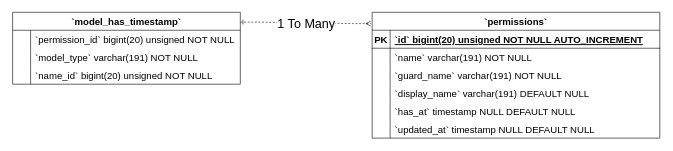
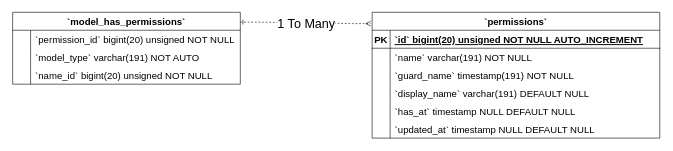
- <mxCell id="21" value="`model_has_timestamp`" style="shape=table;startSize=30;container=1;collapsible=1;childLayout=tableLayout;fixedRows=1;rowLines=0;fontStyle=1;align=center;resizeLast=1;fontSize=16;" parent="1" vertex="1"><mxGeometry x="20" y="20" width="380" height="120" as="geometry" /></mxCell>
+ <mxCell id="21" value="`model_has_permissions`" style="shape=table;startSize=30;container=1;collapsible=1;childLayout=tableLayout;fixedRows=1;rowLines=0;fontStyle=1;align=center;resizeLast=1;fontSize=16;" parent="1" vertex="1"><mxGeometry x="20" y="20" width="380" height="120" as="geometry" /></mxCell>
- <mxCell id="27" value="`model_type` varchar(191) NOT NULL" style="shape=partialRectangle;overflow=hidden;connectable=0;fillColor=none;align=left;strokeColor=inherit;top=0;left=0;bottom=0;right=0;spacingLeft=6;fontSize=16;" parent="25" vertex="1"><mxGeometry x="30" width="350" height="30" as="geometry"><mxRectangle width="350" height="30" as="alternateBounds" /></mxGeometry></mxCell>
+ <mxCell id="27" value="`model_type` varchar(191) NOT AUTO" style="shape=partialRectangle;overflow=hidden;connectable=0;fillColor=none;align=left;strokeColor=inherit;top=0;left=0;bottom=0;right=0;spacingLeft=6;fontSize=16;" parent="25" vertex="1"><mxGeometry x="30" width="350" height="30" as="geometry"><mxRectangle width="350" height="30" as="alternateBounds" /></mxGeometry></mxCell>
- <mxCell id="11" value="`guard_name` varchar(191) NOT NULL" style="shape=partialRectangle;overflow=hidden;connectable=0;fillColor=none;align=left;strokeColor=inherit;top=0;left=0;bottom=0;right=0;spacingLeft=6;fontSize=16;" parent="9" vertex="1"><mxGeometry x="30" width="450" height="30" as="geometry"><mxRectangle width="450" height="30" as="alternateBounds" /></mxGeometry></mxCell>
+ <mxCell id="11" value="`guard_name` timestamp(191) NOT NULL" style="shape=partialRectangle;overflow=hidden;connectable=0;fillColor=none;align=left;strokeColor=inherit;top=0;left=0;bottom=0;right=0;spacingLeft=6;fontSize=16;" parent="9" vertex="1"><mxGeometry x="30" width="450" height="30" as="geometry"><mxRectangle width="450" height="30" as="alternateBounds" /></mxGeometry></mxCell>
